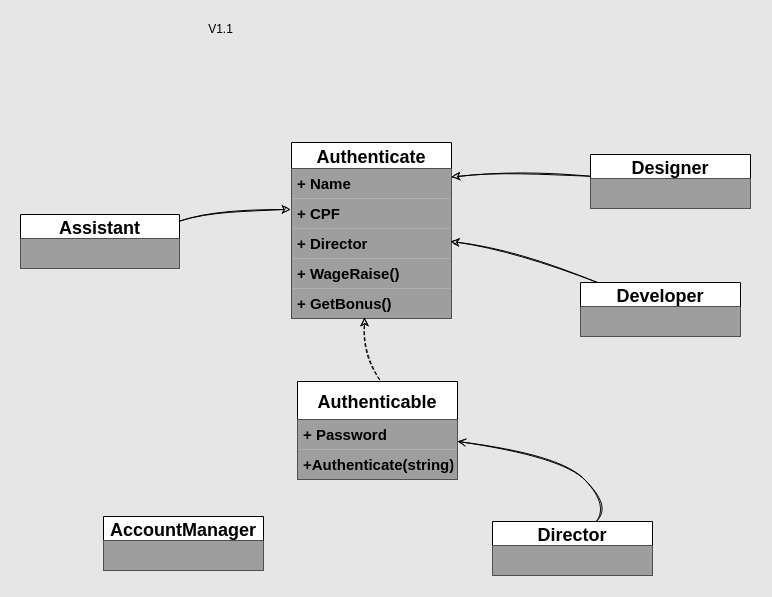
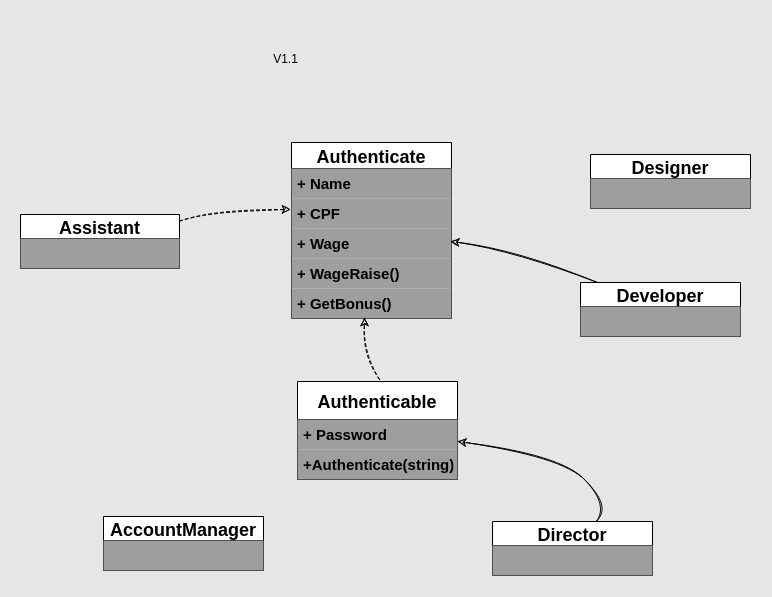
- <mxCell id="26" value="V1.1" style="text;html=1;align=center;verticalAlign=middle;resizable=0;points=[];autosize=1;strokeColor=none;fillColor=none;" vertex="1" parent="1"><mxGeometry x="202" y="20" width="35" height="18" as="geometry" /></mxCell>
+ <mxCell id="26" value="V1.1" style="text;html=1;align=center;verticalAlign=middle;resizable=0;points=[];autosize=1;strokeColor=none;fillColor=none;" vertex="1" parent="1"><mxGeometry x="267" y="50" width="35" height="18" as="geometry" /></mxCell>
- <mxCell id="23" value="" style="curved=1;endArrow=classic;html=1;sketch=1;" edge="1" parent="1" source="8" target="3"><mxGeometry width="50" height="50" relative="1" as="geometry"><mxPoint x="597.86" y="254" as="sourcePoint" /><mxPoint x="454" y="188" as="targetPoint" /><Array as="points"><mxPoint x="518" y="171" /></Array></mxGeometry></mxCell>
- <mxCell id="25" value="" style="curved=1;endArrow=classic;html=1;sketch=1;entryX=-0.006;entryY=0.367;entryDx=0;entryDy=0;entryPerimeter=0;" edge="1" parent="1" source="14" target="4"><mxGeometry width="50" height="50" relative="1" as="geometry"><mxPoint x="241.96" y="312.01" as="sourcePoint" /><mxPoint x="95" y="271" as="targetPoint" /><Array as="points"><mxPoint x="224" y="209" /></Array></mxGeometry></mxCell>
+ <mxCell id="25" value="" style="curved=1;endArrow=classic;html=1;sketch=1;entryX=-0.006;entryY=0.367;entryDx=0;entryDy=0;entryPerimeter=0;dashed=1;" edge="1" parent="1" source="14" target="4"><mxGeometry width="50" height="50" relative="1" as="geometry"><mxPoint x="241.96" y="312.01" as="sourcePoint" /><mxPoint x="95" y="271" as="targetPoint" /><Array as="points"><mxPoint x="224" y="209" /></Array></mxGeometry></mxCell>
- <mxCell id="5" value="+ Director" style="text;strokeColor=none;fillColor=#9E9E9E;spacingLeft=4;spacingRight=4;overflow=hidden;rotatable=0;points=[[0,0.5],[1,0.5]];portConstraint=eastwest;fontSize=15;fontStyle=1;labelBackgroundColor=none;imageAspect=0;" parent="2" vertex="1"><mxGeometry y="86" width="160" height="30" as="geometry" /></mxCell>
+ <mxCell id="5" value="+ Wage" style="text;strokeColor=none;fillColor=#9E9E9E;spacingLeft=4;spacingRight=4;overflow=hidden;rotatable=0;points=[[0,0.5],[1,0.5]];portConstraint=eastwest;fontSize=15;fontStyle=1;labelBackgroundColor=none;imageAspect=0;" parent="2" vertex="1"><mxGeometry y="86" width="160" height="30" as="geometry" /></mxCell>
- <mxCell id="21" value="" style="curved=1;endArrow=open;html=1;sketch=1;" edge="1" parent="1" source="16" target="18"><mxGeometry width="50" height="50" relative="1" as="geometry"><mxPoint x="586" y="521" as="sourcePoint" /><mxPoint x="478" y="455" as="targetPoint" /><Array as="points"><mxPoint x="610" y="505" /><mxPoint x="560" y="455" /></Array></mxGeometry></mxCell>
+ <mxCell id="21" value="" style="curved=1;endArrow=classic;html=1;sketch=1;" edge="1" parent="1" source="16" target="18"><mxGeometry width="50" height="50" relative="1" as="geometry"><mxPoint x="586" y="521" as="sourcePoint" /><mxPoint x="478" y="455" as="targetPoint" /><Array as="points"><mxPoint x="610" y="505" /><mxPoint x="560" y="455" /></Array></mxGeometry></mxCell>
